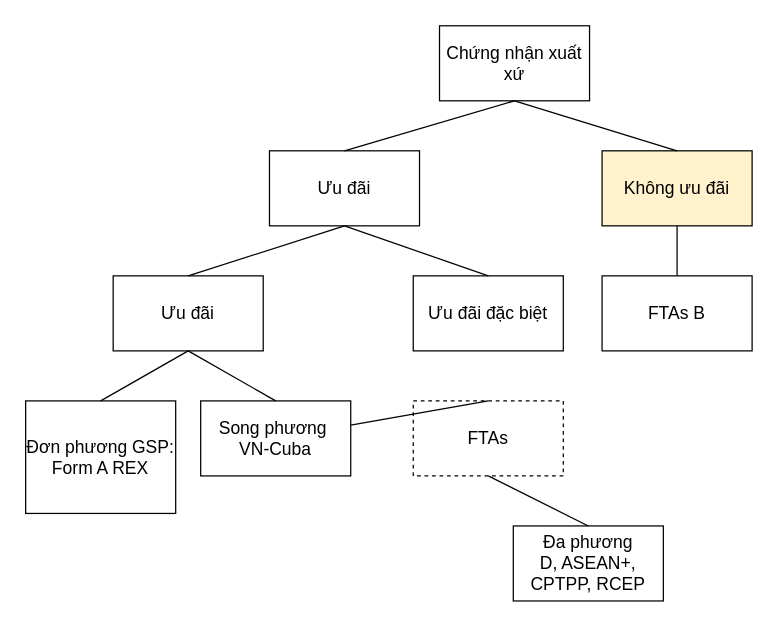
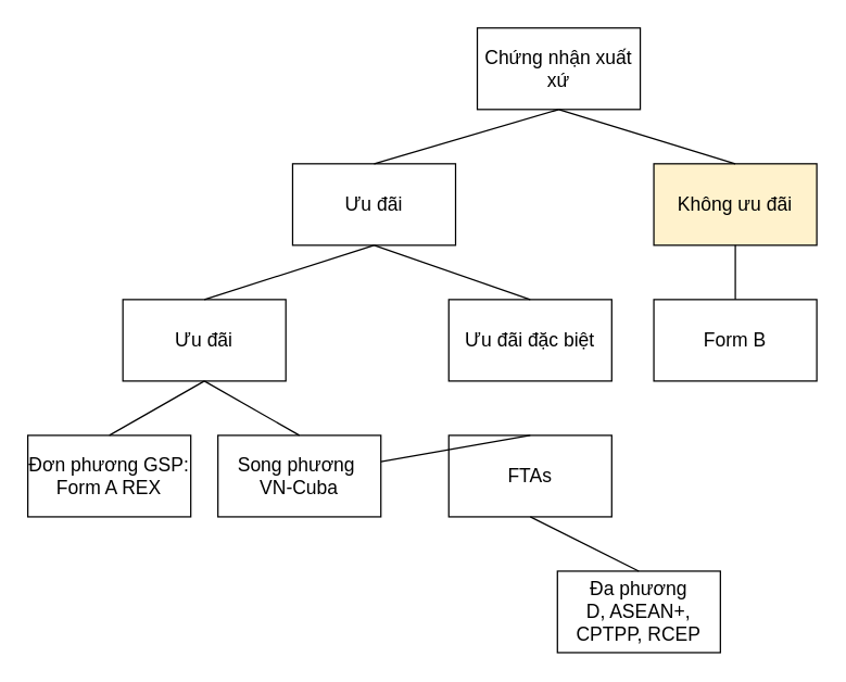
- <mxCell id="10" value="FTAs B" style="rounded=0;whiteSpace=wrap;html=1;fontSize=14;" vertex="1" parent="1"><mxGeometry x="481" y="220" width="120" height="60" as="geometry" /></mxCell>
+ <mxCell id="10" value="Form B" style="rounded=0;whiteSpace=wrap;html=1;fontSize=14;" vertex="1" parent="1"><mxGeometry x="481" y="220" width="120" height="60" as="geometry" /></mxCell>
- <mxCell id="9" value="FTAs" style="rounded=0;whiteSpace=wrap;html=1;fontSize=14;dashed=1;" vertex="1" parent="1"><mxGeometry x="330" y="320" width="120" height="60" as="geometry" /></mxCell>
+ <mxCell id="9" value="FTAs" style="rounded=0;whiteSpace=wrap;html=1;fontSize=14;" vertex="1" parent="1"><mxGeometry x="330" y="320" width="120" height="60" as="geometry" /></mxCell>
- <mxCell id="7" value="Đơn phương GSP: Form A REX" style="rounded=0;whiteSpace=wrap;html=1;fontSize=14;" vertex="1" parent="1"><mxGeometry x="20" y="320" width="120" height="90" as="geometry" /></mxCell>
+ <mxCell id="7" value="Đơn phương GSP: Form A REX" style="rounded=0;whiteSpace=wrap;html=1;fontSize=14;" vertex="1" parent="1"><mxGeometry x="20" y="320" width="120" height="60" as="geometry" /></mxCell>
